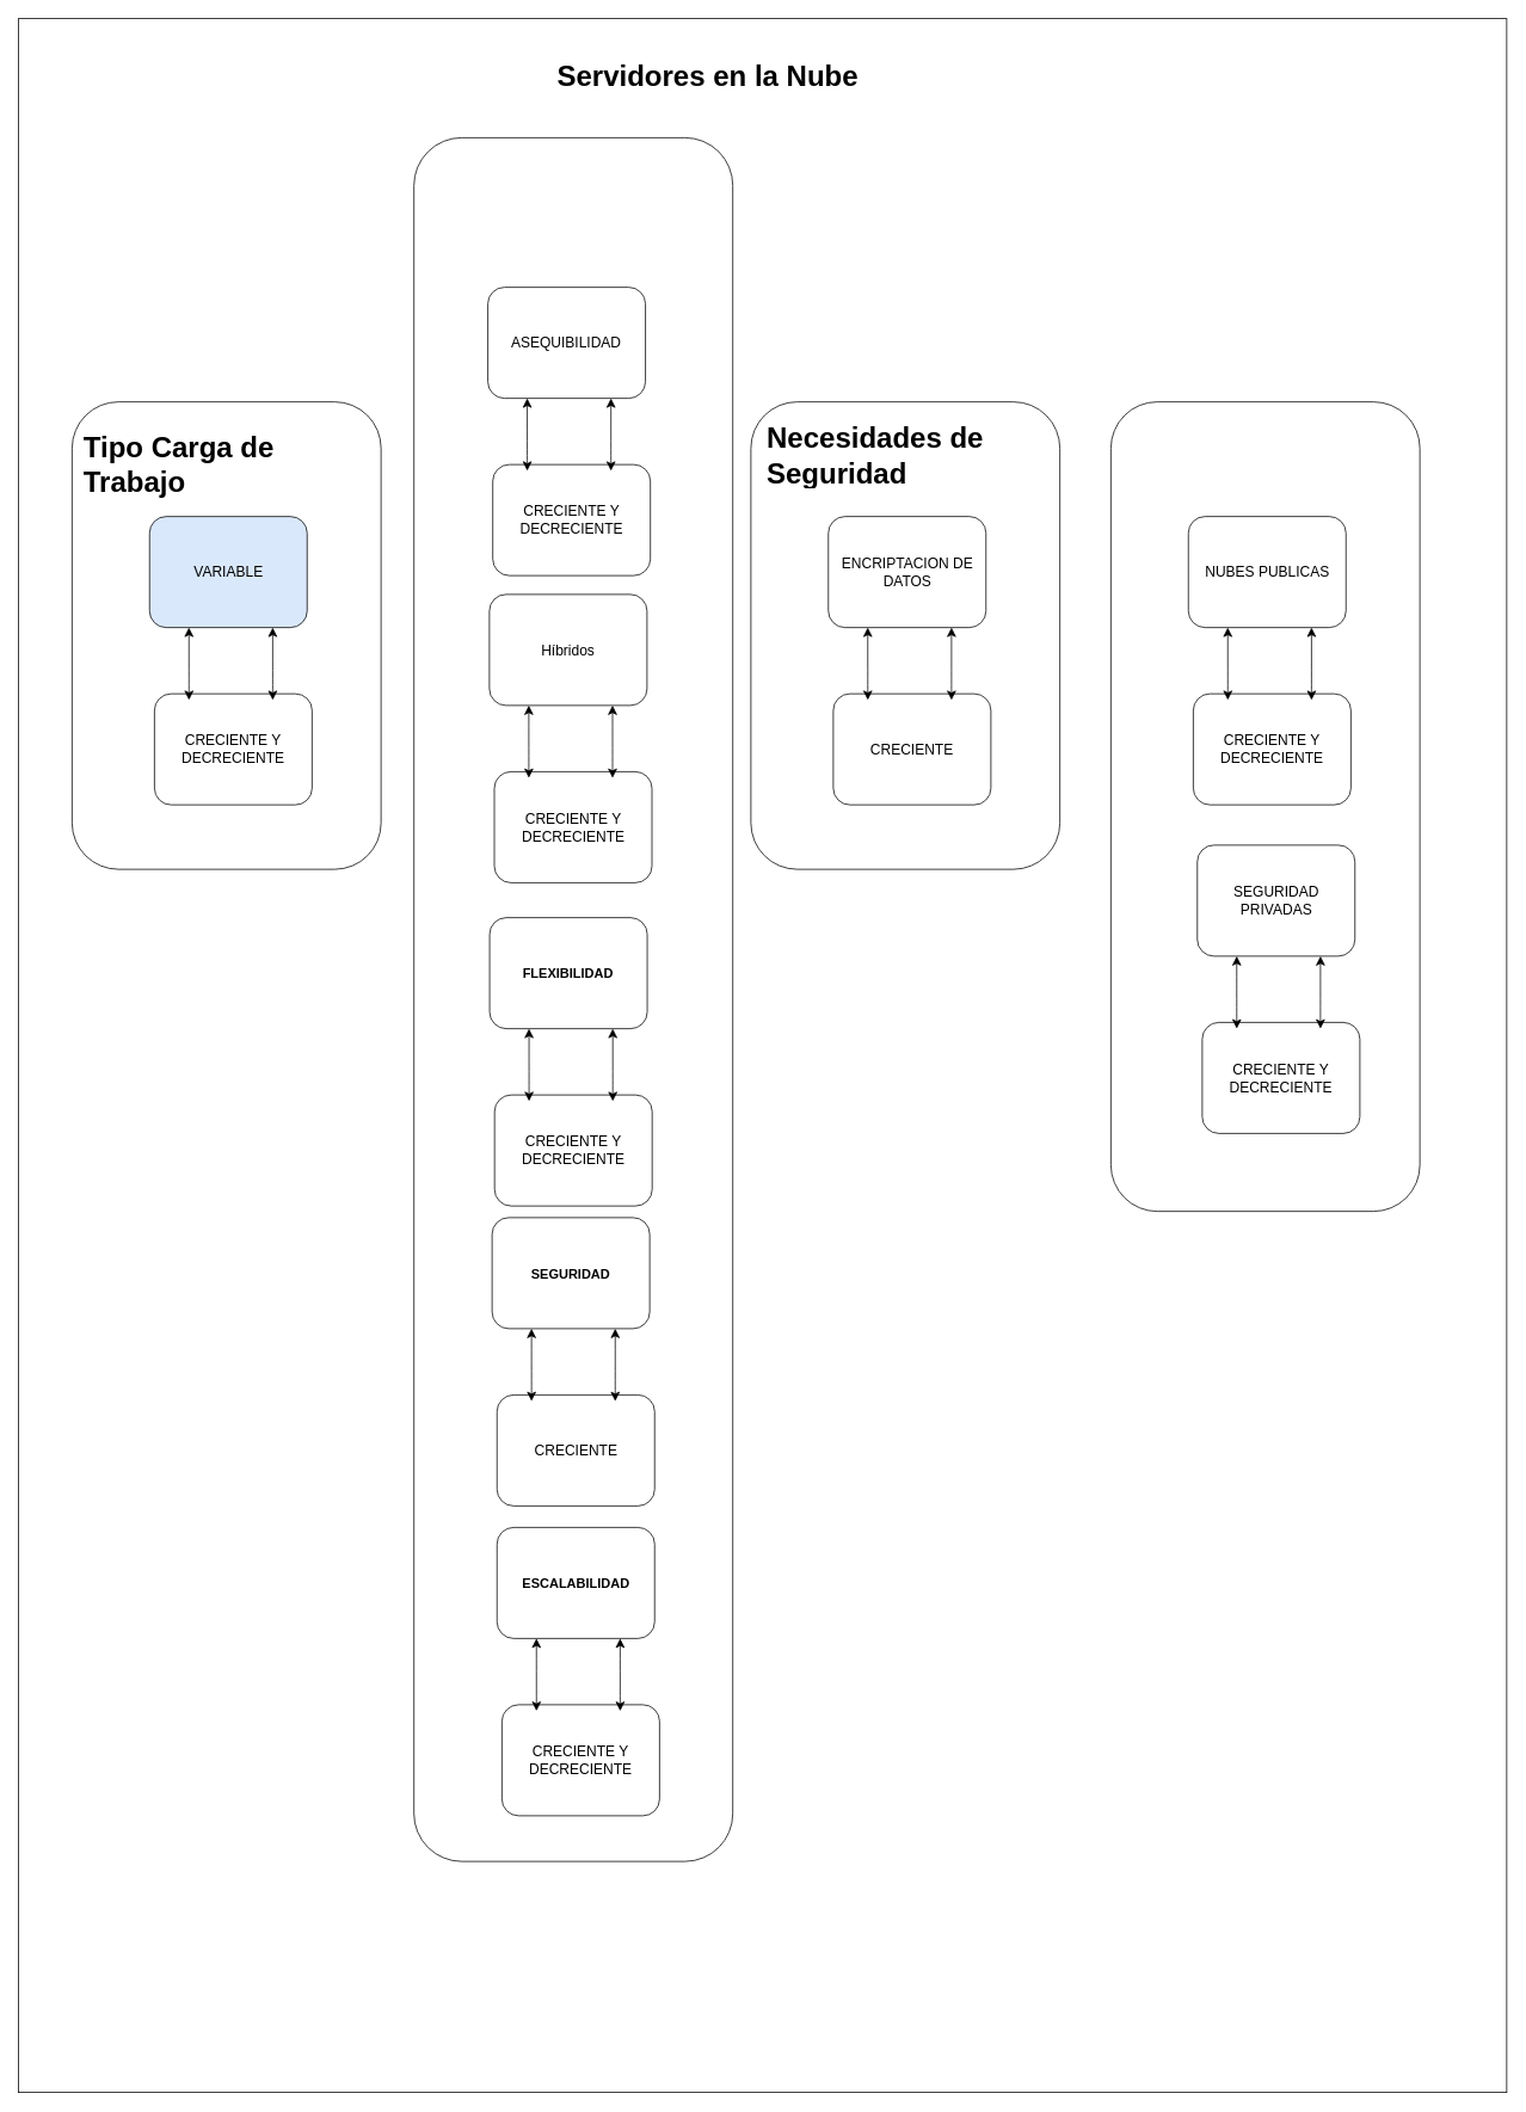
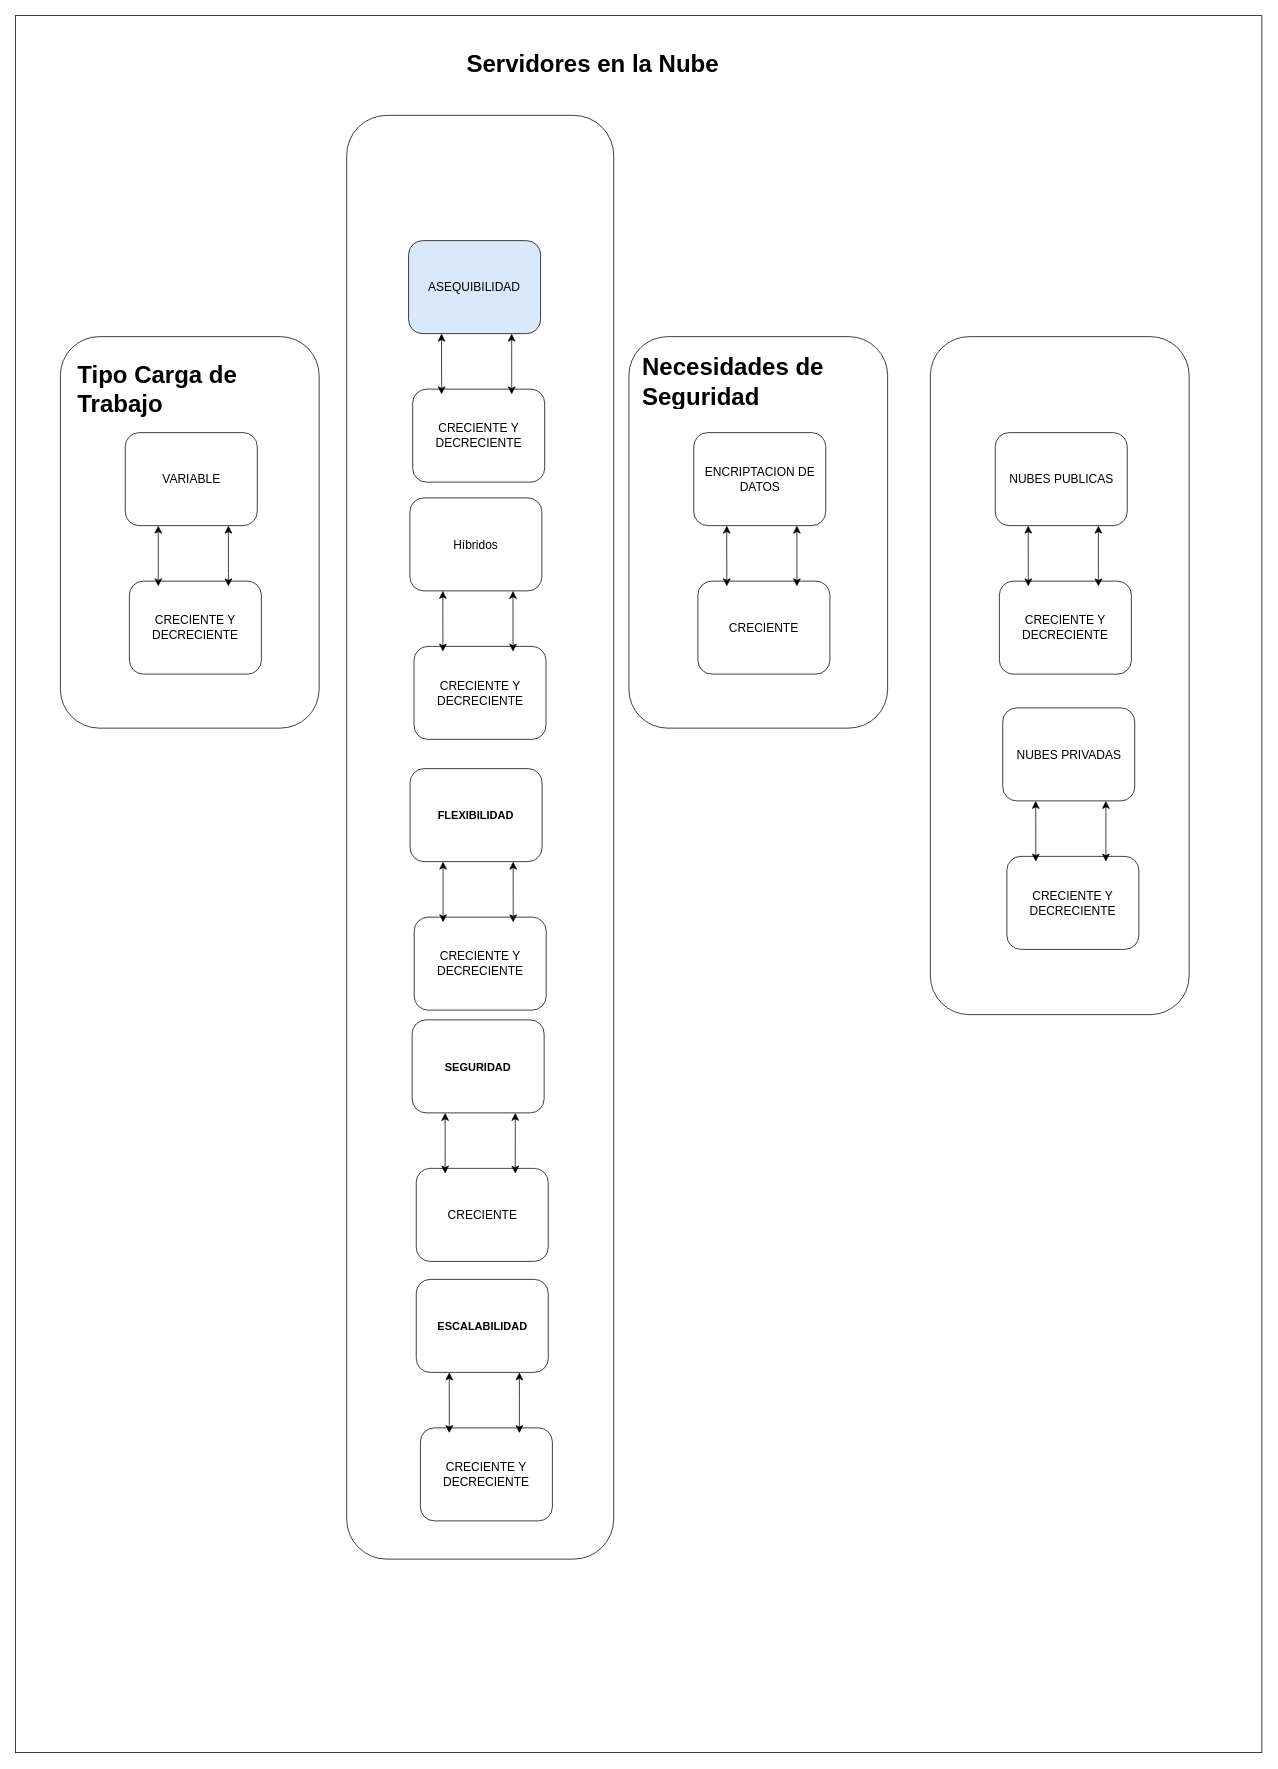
- <mxCell id="5" value="&lt;span style=&quot;line-height: 107%;&quot;&gt;ASEQUIBILIDAD&lt;b&gt;&lt;span style=&quot;font-size: 14.667px;&quot;&gt;&lt;br&gt;&lt;/span&gt;&lt;/b&gt;&lt;/span&gt;" style="rounded=1;whiteSpace=wrap;html=1;fontSize=16;" vertex="1" parent="1"><mxGeometry x="544.25" y="320" width="176" height="124" as="geometry" /></mxCell>
+ <mxCell id="5" value="&lt;span style=&quot;line-height: 107%;&quot;&gt;ASEQUIBILIDAD&lt;b&gt;&lt;span style=&quot;font-size: 14.667px;&quot;&gt;&lt;br&gt;&lt;/span&gt;&lt;/b&gt;&lt;/span&gt;" style="rounded=1;whiteSpace=wrap;html=1;fontSize=16;fillColor=#dae8fc;" vertex="1" parent="1"><mxGeometry x="544.25" y="320" width="176" height="124" as="geometry" /></mxCell>
- <mxCell id="16" value="&lt;h1&gt;&lt;b&gt;Tipo Carga de Trabajo&lt;/b&gt;&lt;br&gt;&lt;/h1&gt;" style="text;html=1;strokeColor=none;fillColor=none;spacing=5;spacingTop=-20;whiteSpace=wrap;overflow=hidden;rounded=0;fontSize=16;" vertex="1" parent="1"><mxGeometry x="88" y="469" width="298" height="90" as="geometry" /></mxCell>
+ <mxCell id="16" value="&lt;h1&gt;&lt;b&gt;Tipo Carga de Trabajo&lt;/b&gt;&lt;br&gt;&lt;/h1&gt;" style="text;html=1;strokeColor=none;fillColor=none;spacing=5;spacingTop=-20;whiteSpace=wrap;overflow=hidden;rounded=0;fontSize=16;" vertex="1" parent="1"><mxGeometry x="98" y="469" width="298" height="90" as="geometry" /></mxCell>
- <mxCell id="17" value="VARIABLE" style="rounded=1;whiteSpace=wrap;html=1;fontSize=16;fillColor=#dae8fc;" vertex="1" parent="1"><mxGeometry x="166.5" y="576" width="176" height="124" as="geometry" /></mxCell>
+ <mxCell id="17" value="VARIABLE" style="rounded=1;whiteSpace=wrap;html=1;fontSize=16;" vertex="1" parent="1"><mxGeometry x="166.5" y="576" width="176" height="124" as="geometry" /></mxCell>
- <mxCell id="34" value="SEGURIDAD PRIVADAS" style="rounded=1;whiteSpace=wrap;html=1;fontSize=16;" vertex="1" parent="1"><mxGeometry x="1336.5" y="943" width="176" height="124" as="geometry" /></mxCell>
+ <mxCell id="34" value="NUBES PRIVADAS" style="rounded=1;whiteSpace=wrap;html=1;fontSize=16;" vertex="1" parent="1"><mxGeometry x="1336.5" y="943" width="176" height="124" as="geometry" /></mxCell>
